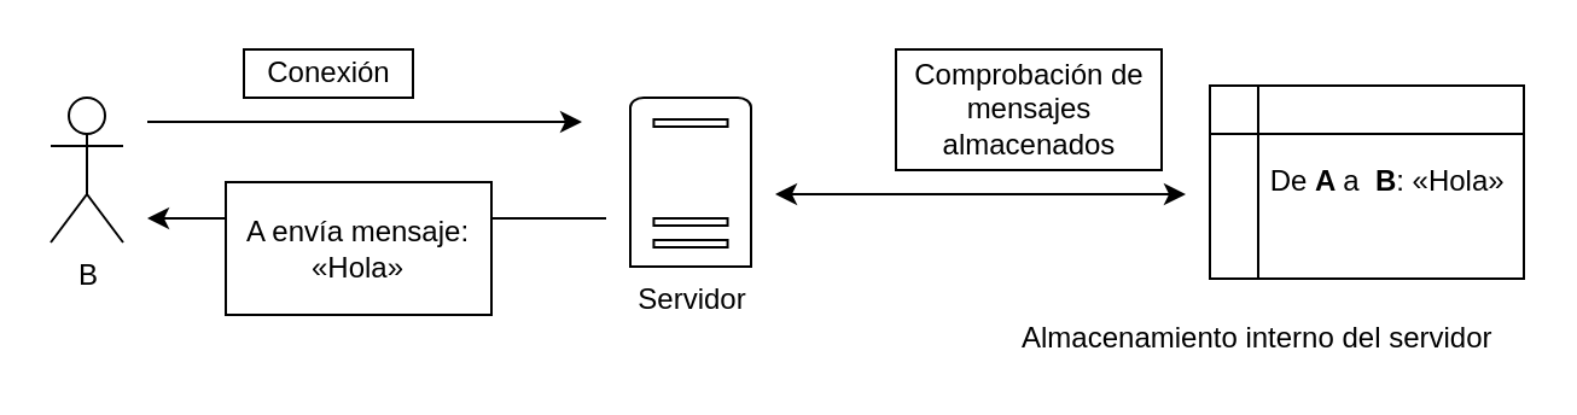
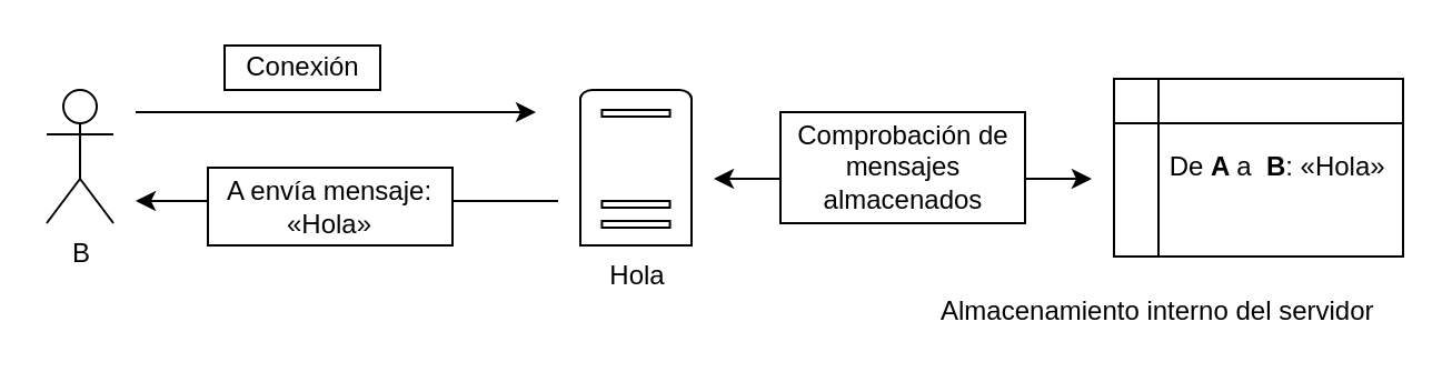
- <mxCell id="9" value="Comprobación de mensajes almacenados" style="rounded=0;whiteSpace=wrap;html=1;fillColor=#ffffff;" vertex="1" parent="1"><mxGeometry x="370.5" y="20" width="110" height="50" as="geometry" /></mxCell>
+ <mxCell id="9" value="Comprobación de mensajes almacenados" style="rounded=0;whiteSpace=wrap;html=1;fillColor=#ffffff;" vertex="1" parent="1"><mxGeometry x="350.5" y="50" width="110" height="50" as="geometry" /></mxCell>
- <mxCell id="11" value="&lt;div&gt;A envía mensaje:&lt;/div&gt;&lt;div&gt;«Hola»&lt;/div&gt;" style="rounded=0;whiteSpace=wrap;html=1;fillColor=#ffffff;" vertex="1" parent="1"><mxGeometry x="93" y="75" width="110" height="55" as="geometry" /></mxCell>
+ <mxCell id="11" value="&lt;div&gt;A envía mensaje:&lt;/div&gt;&lt;div&gt;«Hola»&lt;/div&gt;" style="rounded=0;whiteSpace=wrap;html=1;fillColor=#ffffff;" vertex="1" parent="1"><mxGeometry x="93" y="75" width="110" height="35" as="geometry" /></mxCell>
- <mxCell id="4" value="Servidor&lt;br&gt;" style="pointerEvents=1;shadow=0;dashed=0;html=1;strokeColor=#000000;labelPosition=center;verticalLabelPosition=bottom;verticalAlign=top;outlineConnect=0;align=center;shape=mxgraph.office.servers.server_generic;fillColor=none;labelBackgroundColor=#ffffff;fontColor=none;" vertex="1" parent="1"><mxGeometry x="260.5" y="40" width="50" height="70" as="geometry" /></mxCell>
+ <mxCell id="4" value="Hola&lt;br&gt;" style="pointerEvents=1;shadow=0;dashed=0;html=1;strokeColor=#000000;labelPosition=center;verticalLabelPosition=bottom;verticalAlign=top;outlineConnect=0;align=center;shape=mxgraph.office.servers.server_generic;fillColor=none;labelBackgroundColor=#ffffff;fontColor=none;" vertex="1" parent="1"><mxGeometry x="260.5" y="40" width="50" height="70" as="geometry" /></mxCell>
